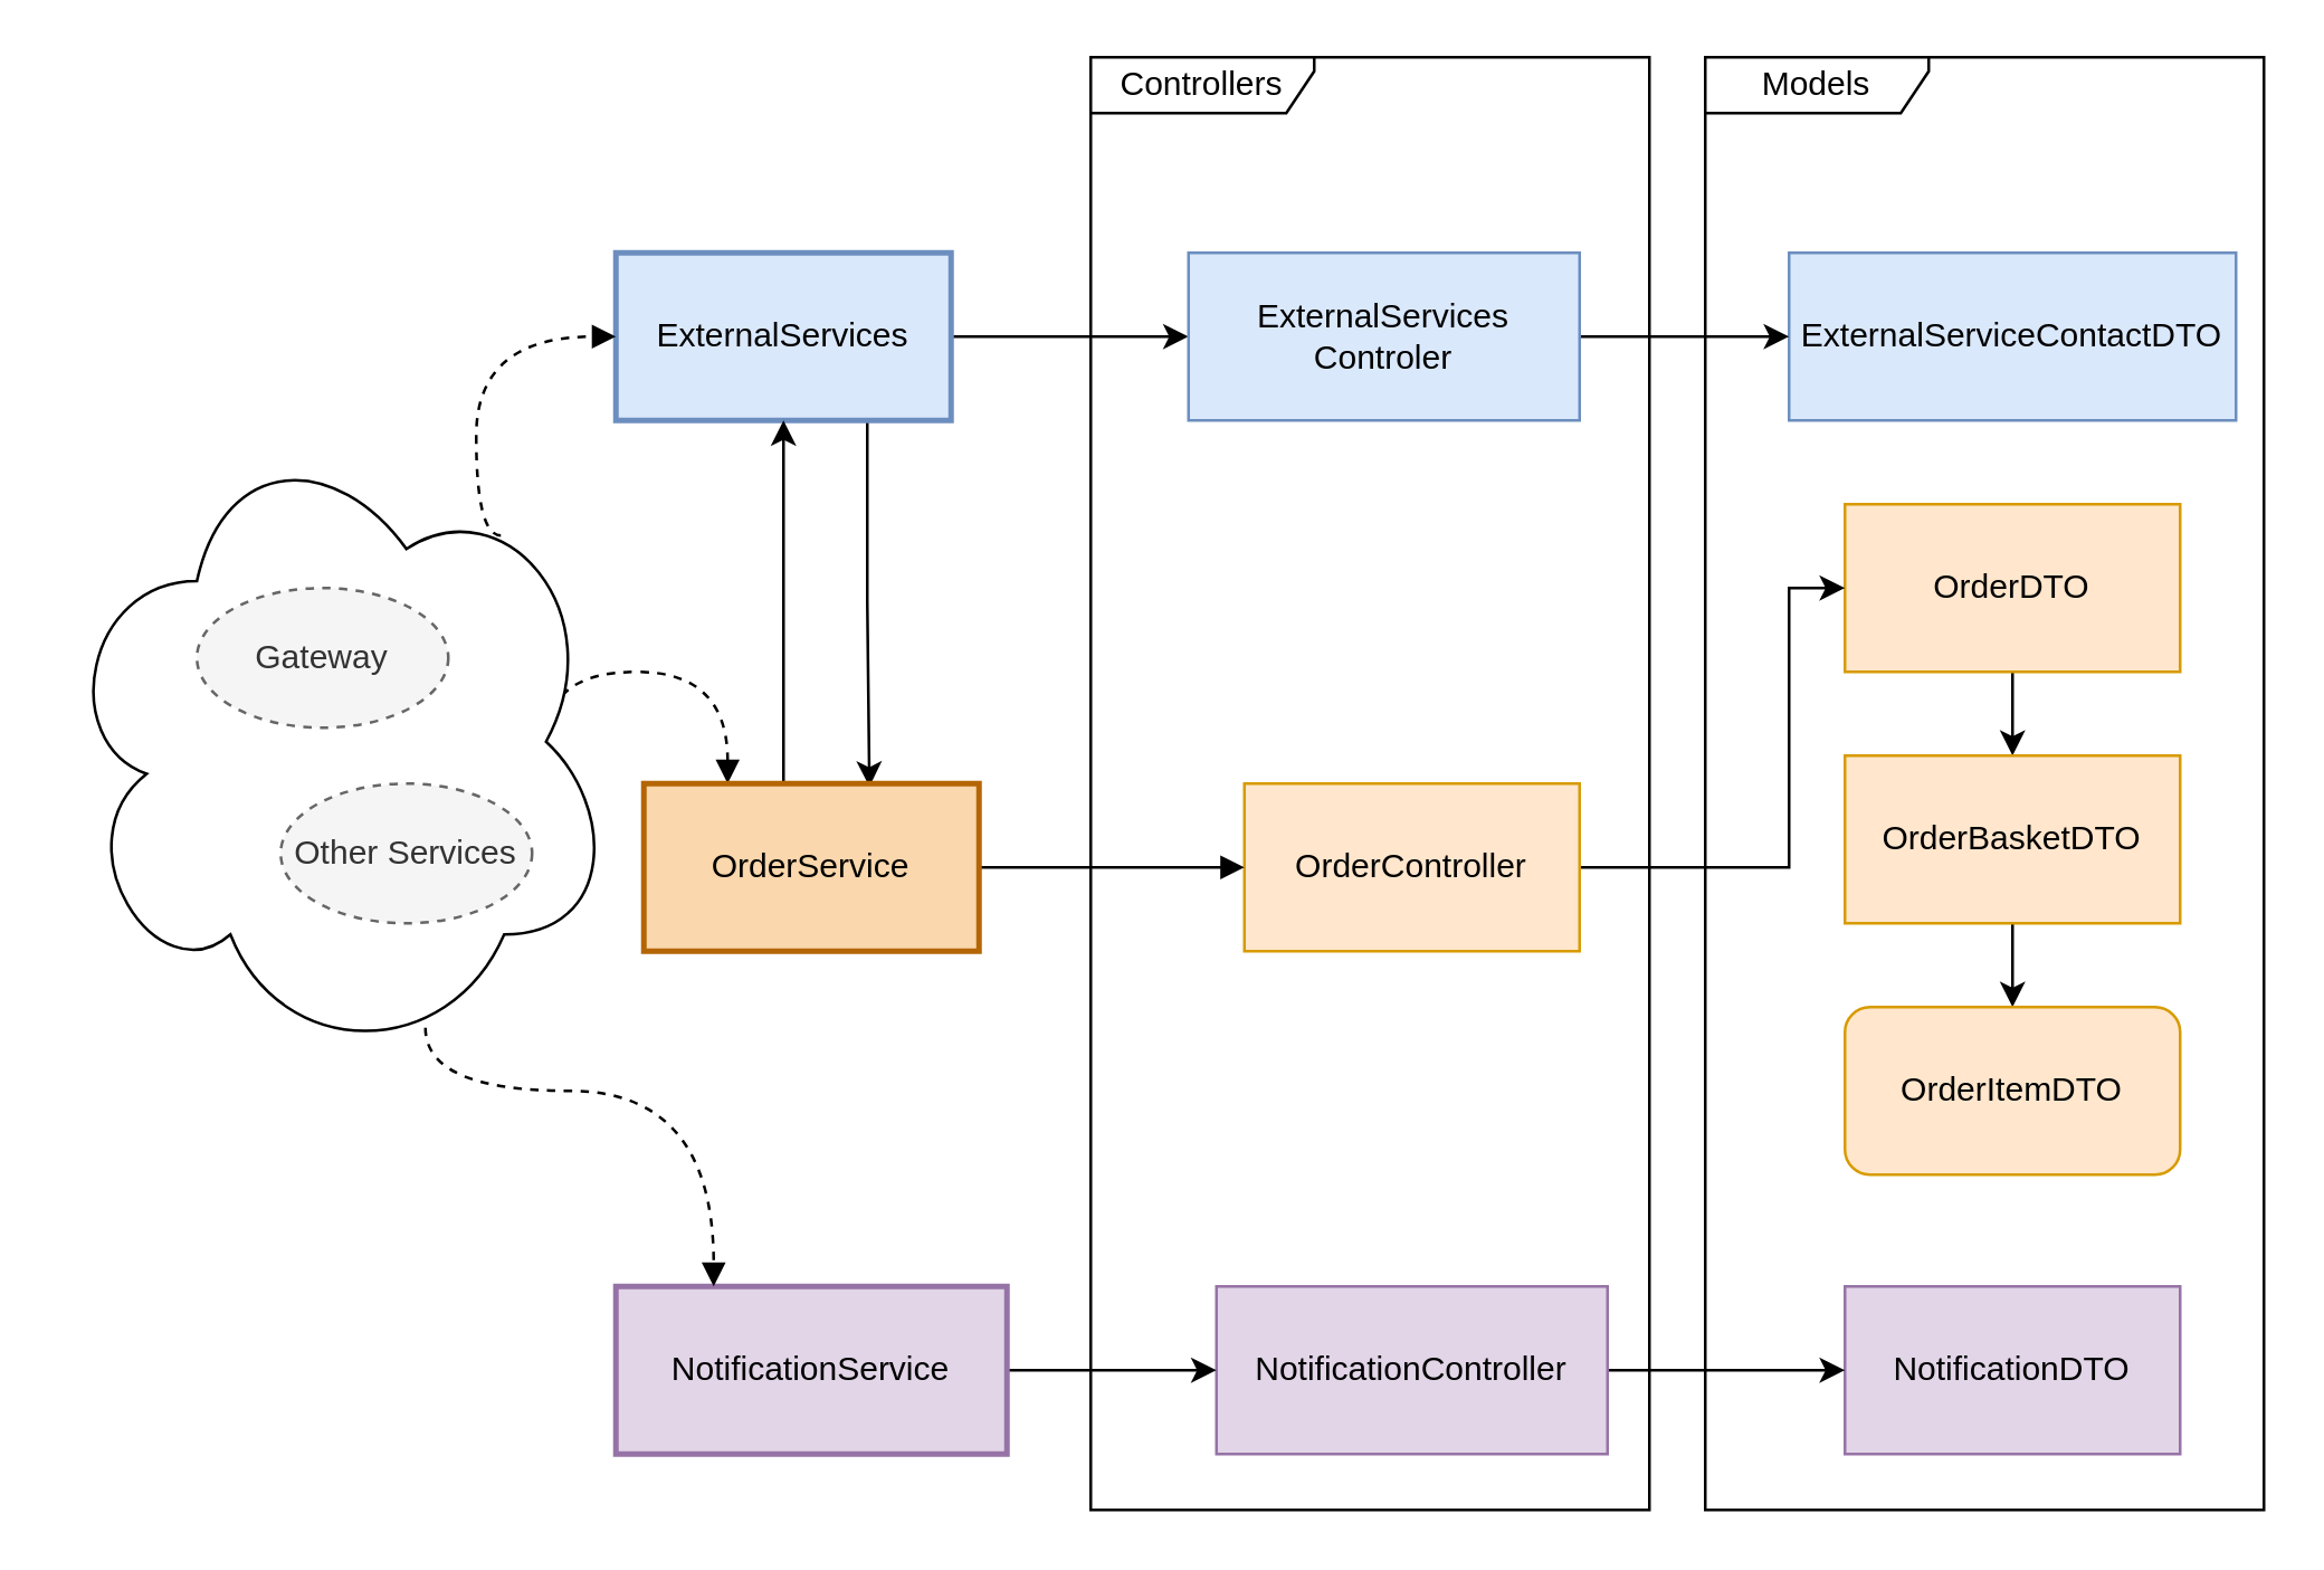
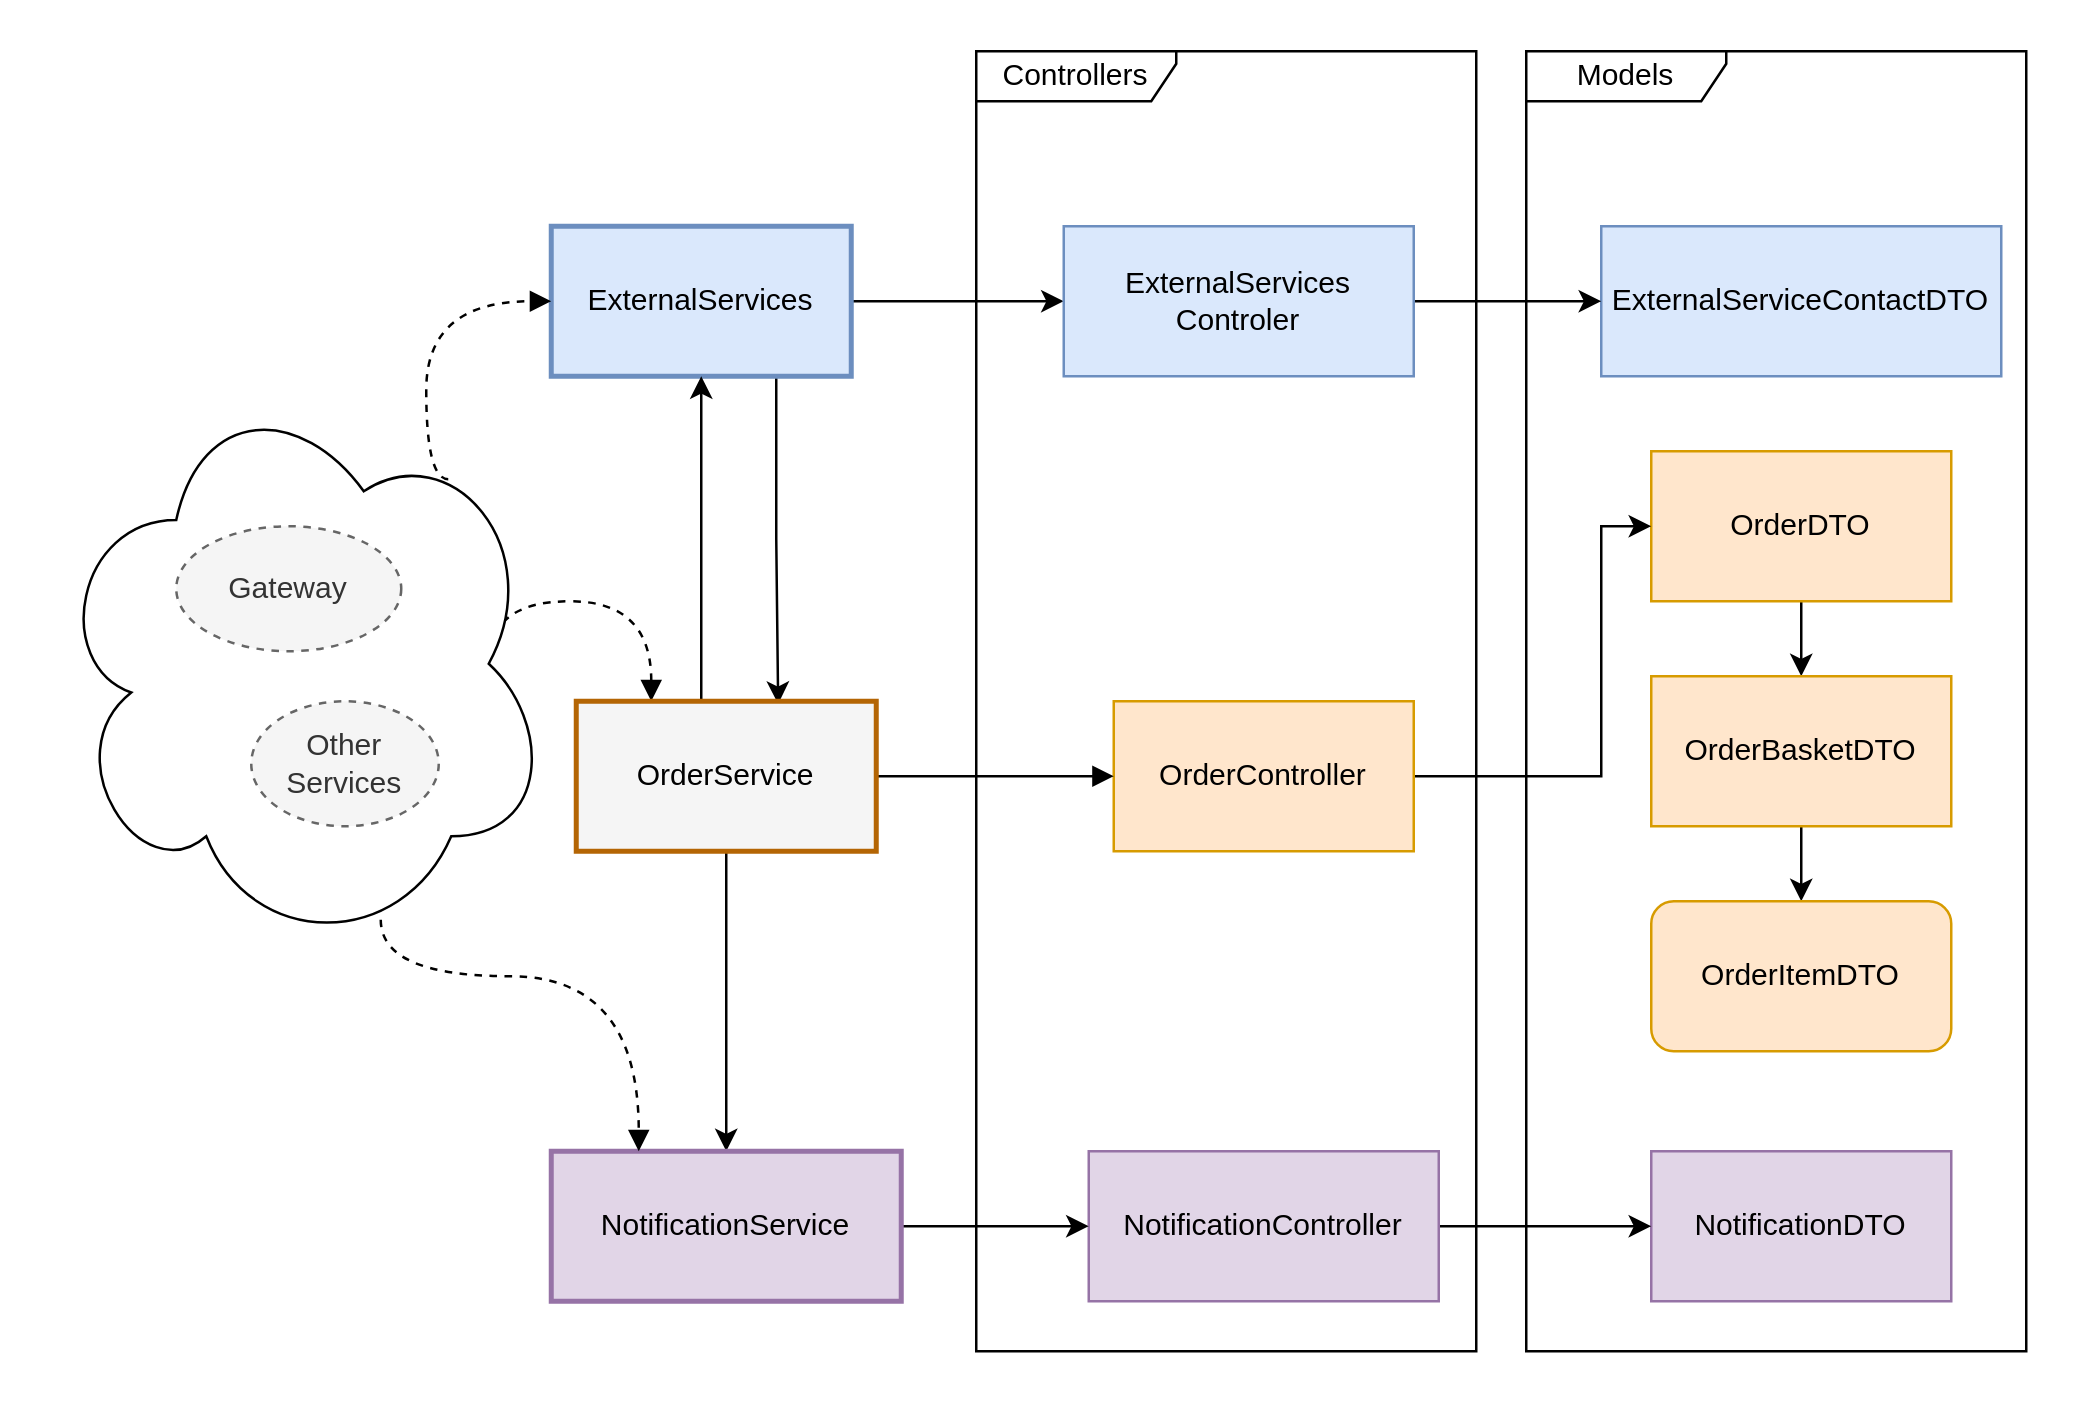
- <mxCell id="20" value="Other Services" style="ellipse;whiteSpace=wrap;html=1;dashed=1;fillColor=#f5f5f5;fontColor=#333333;strokeColor=#666666;" parent="1" vertex="1"><mxGeometry x="100" y="280" width="90" height="50" as="geometry" /></mxCell>
+ <mxCell id="20" value="Other Services" style="ellipse;whiteSpace=wrap;html=1;dashed=1;fillColor=#f5f5f5;fontColor=#333333;strokeColor=#666666;" parent="1" vertex="1"><mxGeometry x="100" y="280" width="75" height="50" as="geometry" /></mxCell>
- <mxCell id="24" value="OrderService" style="html=1;whiteSpace=wrap;fillColor=#fad7ac;strokeColor=#b46504;strokeWidth=2;" parent="1" vertex="1"><mxGeometry x="230" y="280" width="120" height="60" as="geometry" /></mxCell>
+ <mxCell id="24" value="OrderService" style="html=1;whiteSpace=wrap;fillColor=#f5f5f5;strokeColor=#b46504;strokeWidth=2;" parent="1" vertex="1"><mxGeometry x="230" y="280" width="120" height="60" as="geometry" /></mxCell>
+ <mxCell id="23" style="edgeStyle=orthogonalEdgeStyle;rounded=0;orthogonalLoop=1;jettySize=auto;html=1;exitX=0.5;exitY=1;exitDx=0;exitDy=0;entryX=0.5;entryY=0;entryDx=0;entryDy=0;" edge="1" parent="1" source="24" target="29"><mxGeometry relative="1" as="geometry" /></mxCell>
